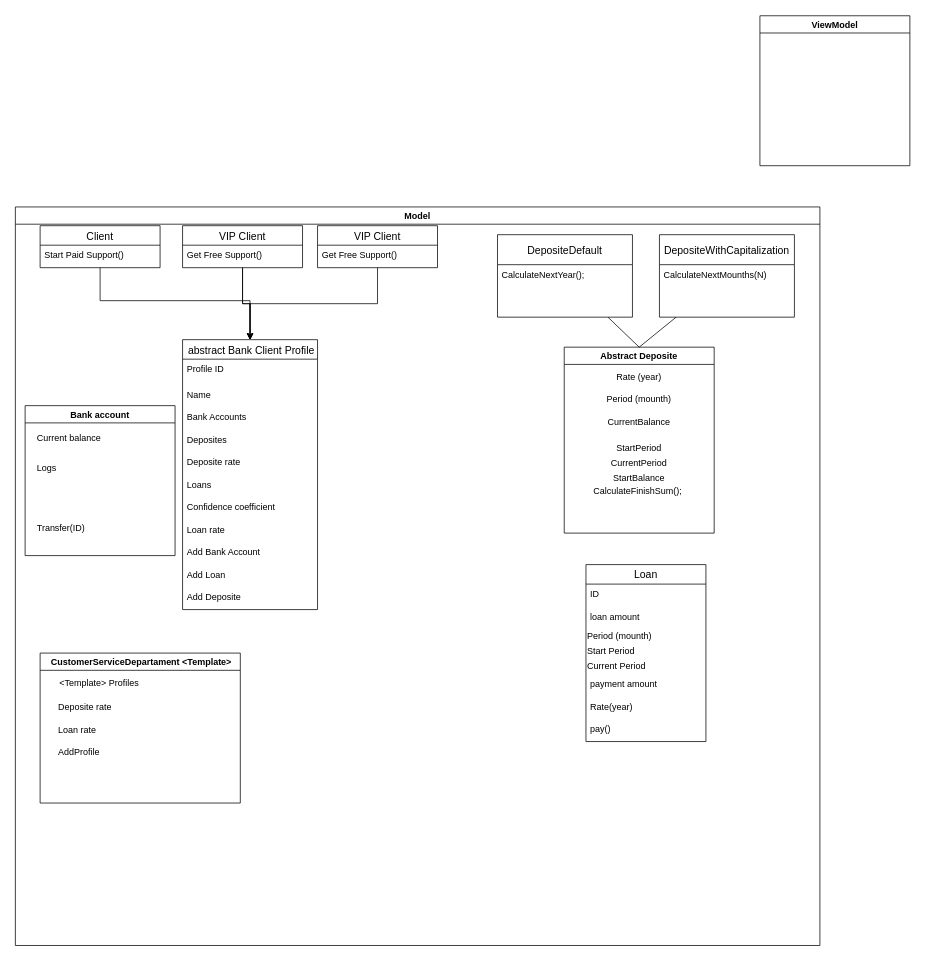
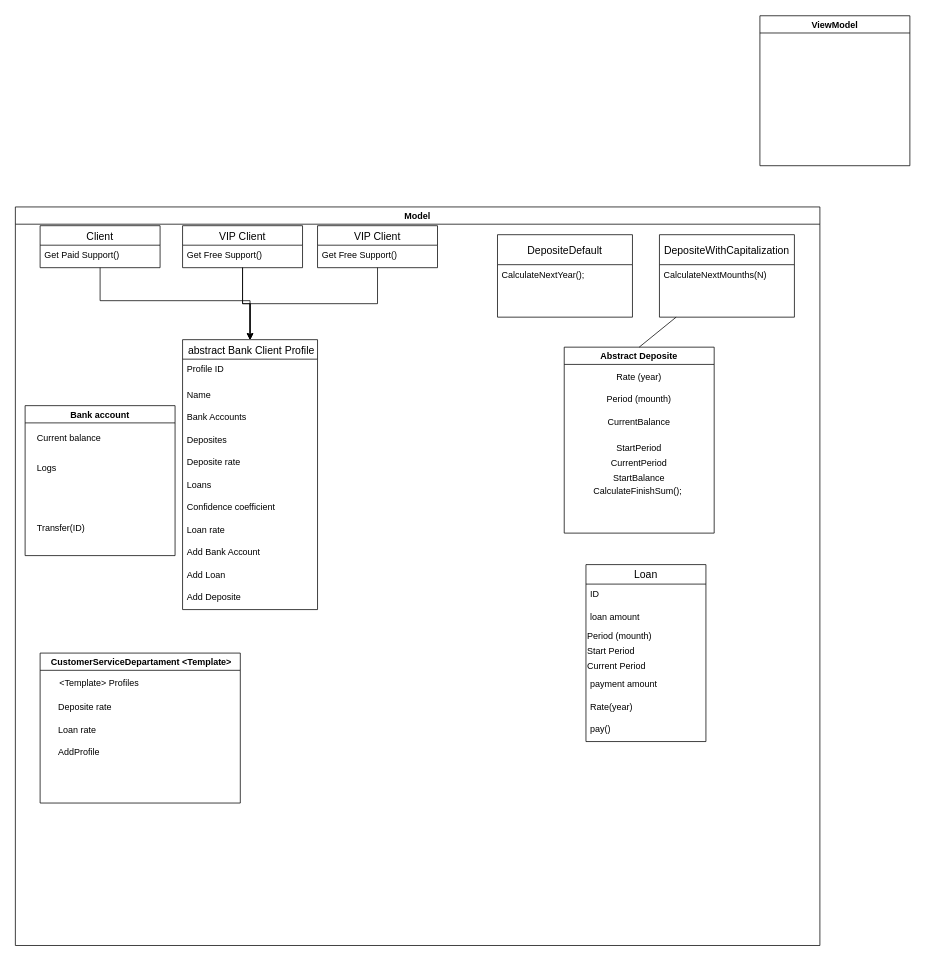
- <mxCell id="50" value="Start Paid Support()" style="text;strokeColor=none;fillColor=none;spacingLeft=4;spacingRight=4;overflow=hidden;rotatable=0;points=[[0,0.5],[1,0.5]];portConstraint=eastwest;fontSize=12;" parent="49" vertex="1"><mxGeometry y="26" width="160" height="30" as="geometry" /></mxCell>
+ <mxCell id="50" value="Get Paid Support()" style="text;strokeColor=none;fillColor=none;spacingLeft=4;spacingRight=4;overflow=hidden;rotatable=0;points=[[0,0.5],[1,0.5]];portConstraint=eastwest;fontSize=12;" parent="49" vertex="1"><mxGeometry y="26" width="160" height="30" as="geometry" /></mxCell>
- <mxCell id="26" value="" style="endArrow=none;html=1;entryX=0.5;entryY=0;entryDx=0;entryDy=0;" parent="15" source="24" target="16" edge="1"><mxGeometry width="50" height="50" relative="1" as="geometry"><mxPoint x="-34" y="190" as="sourcePoint" /><mxPoint x="16" y="140" as="targetPoint" /></mxGeometry></mxCell>
